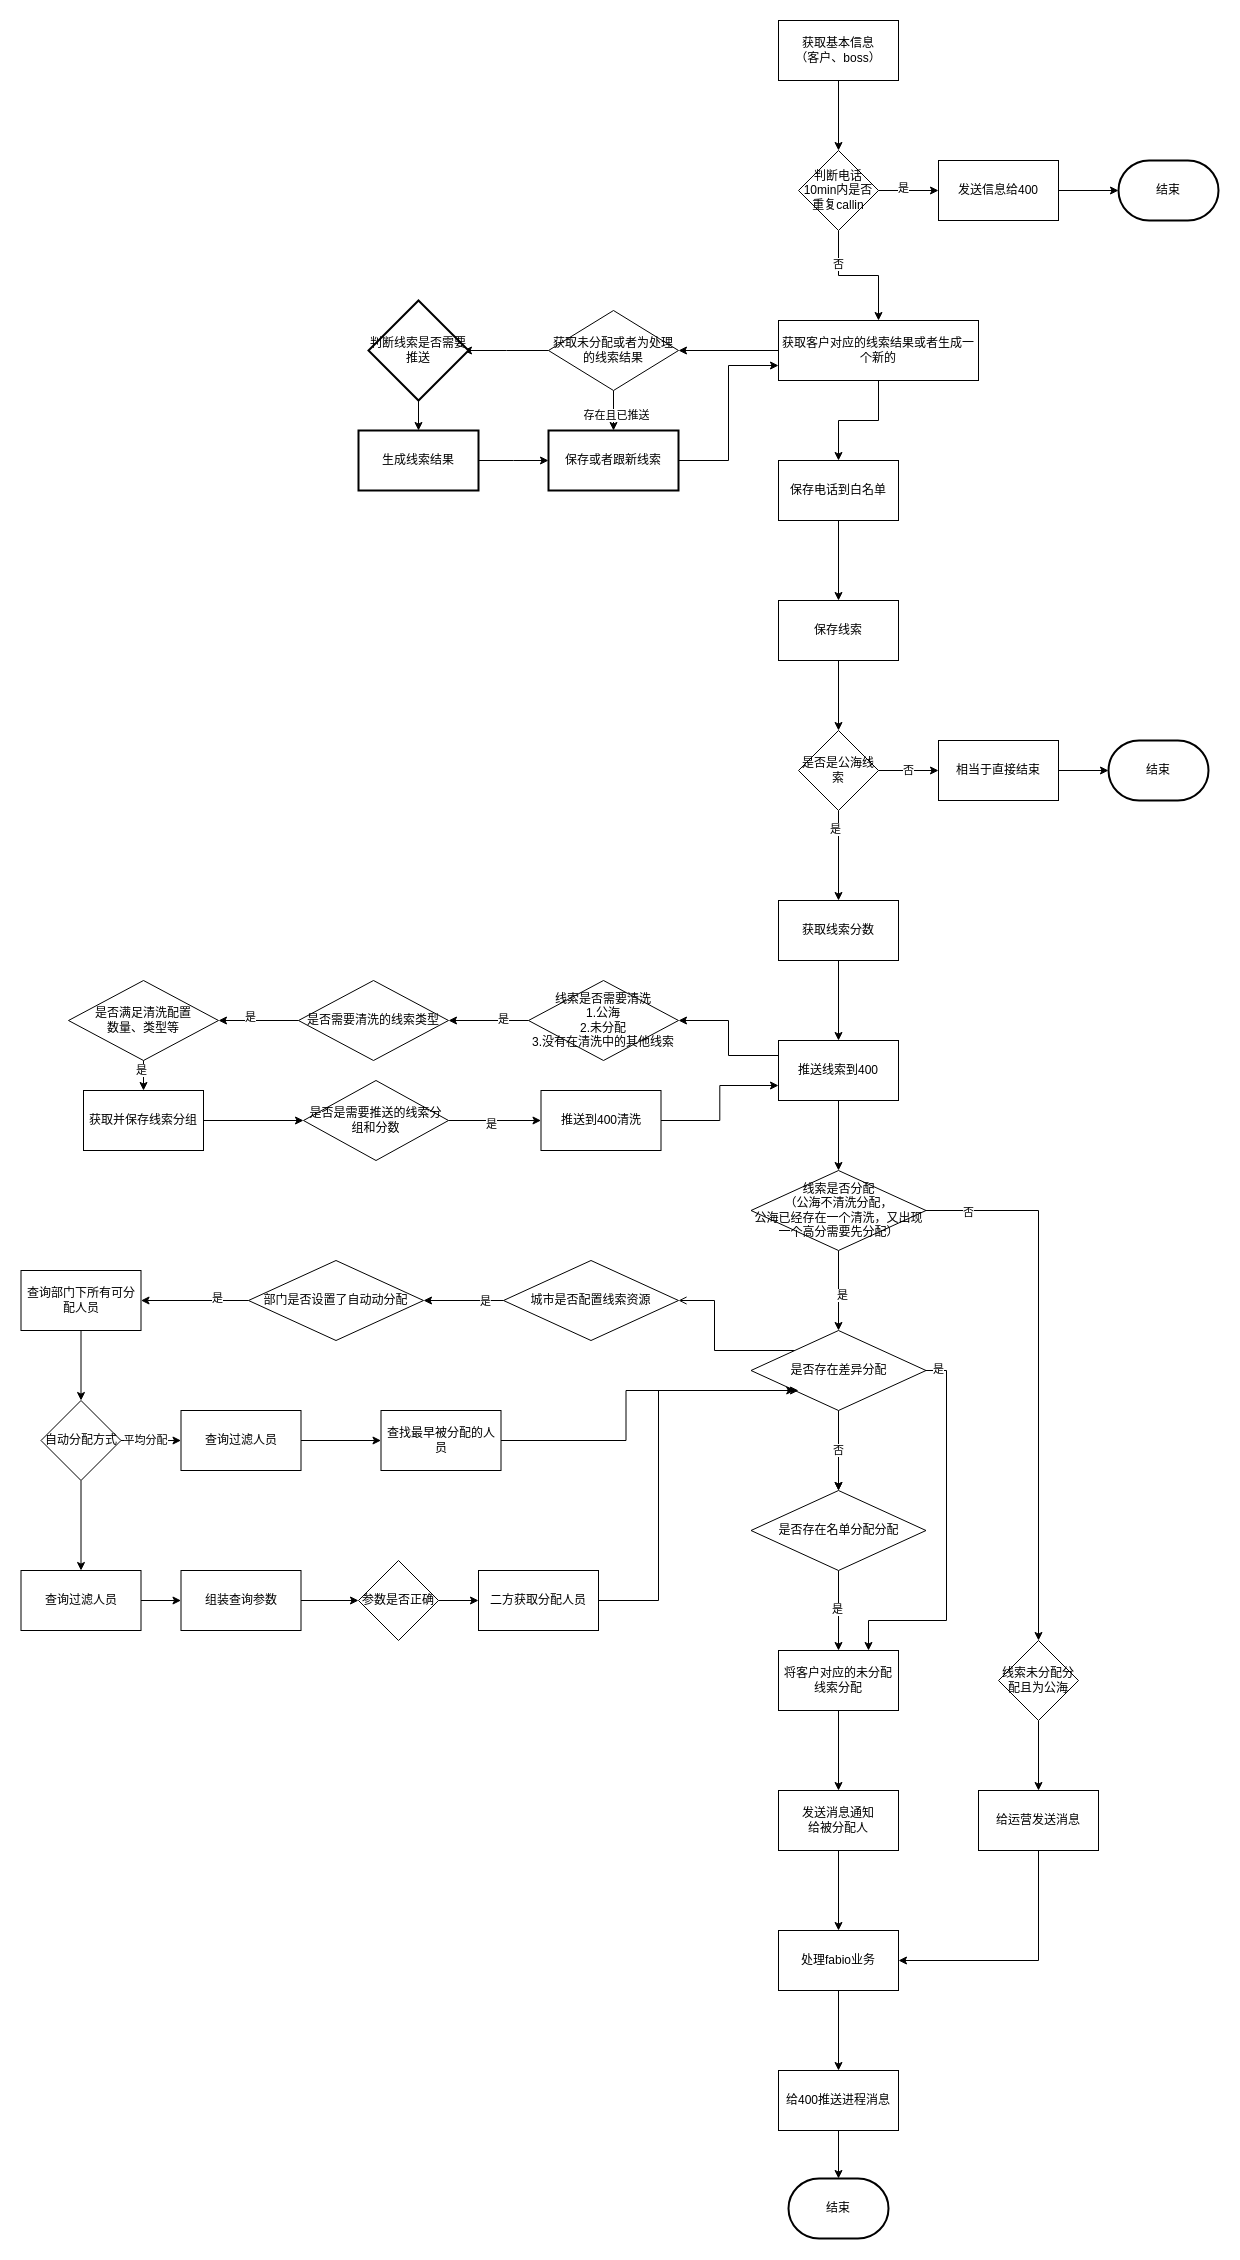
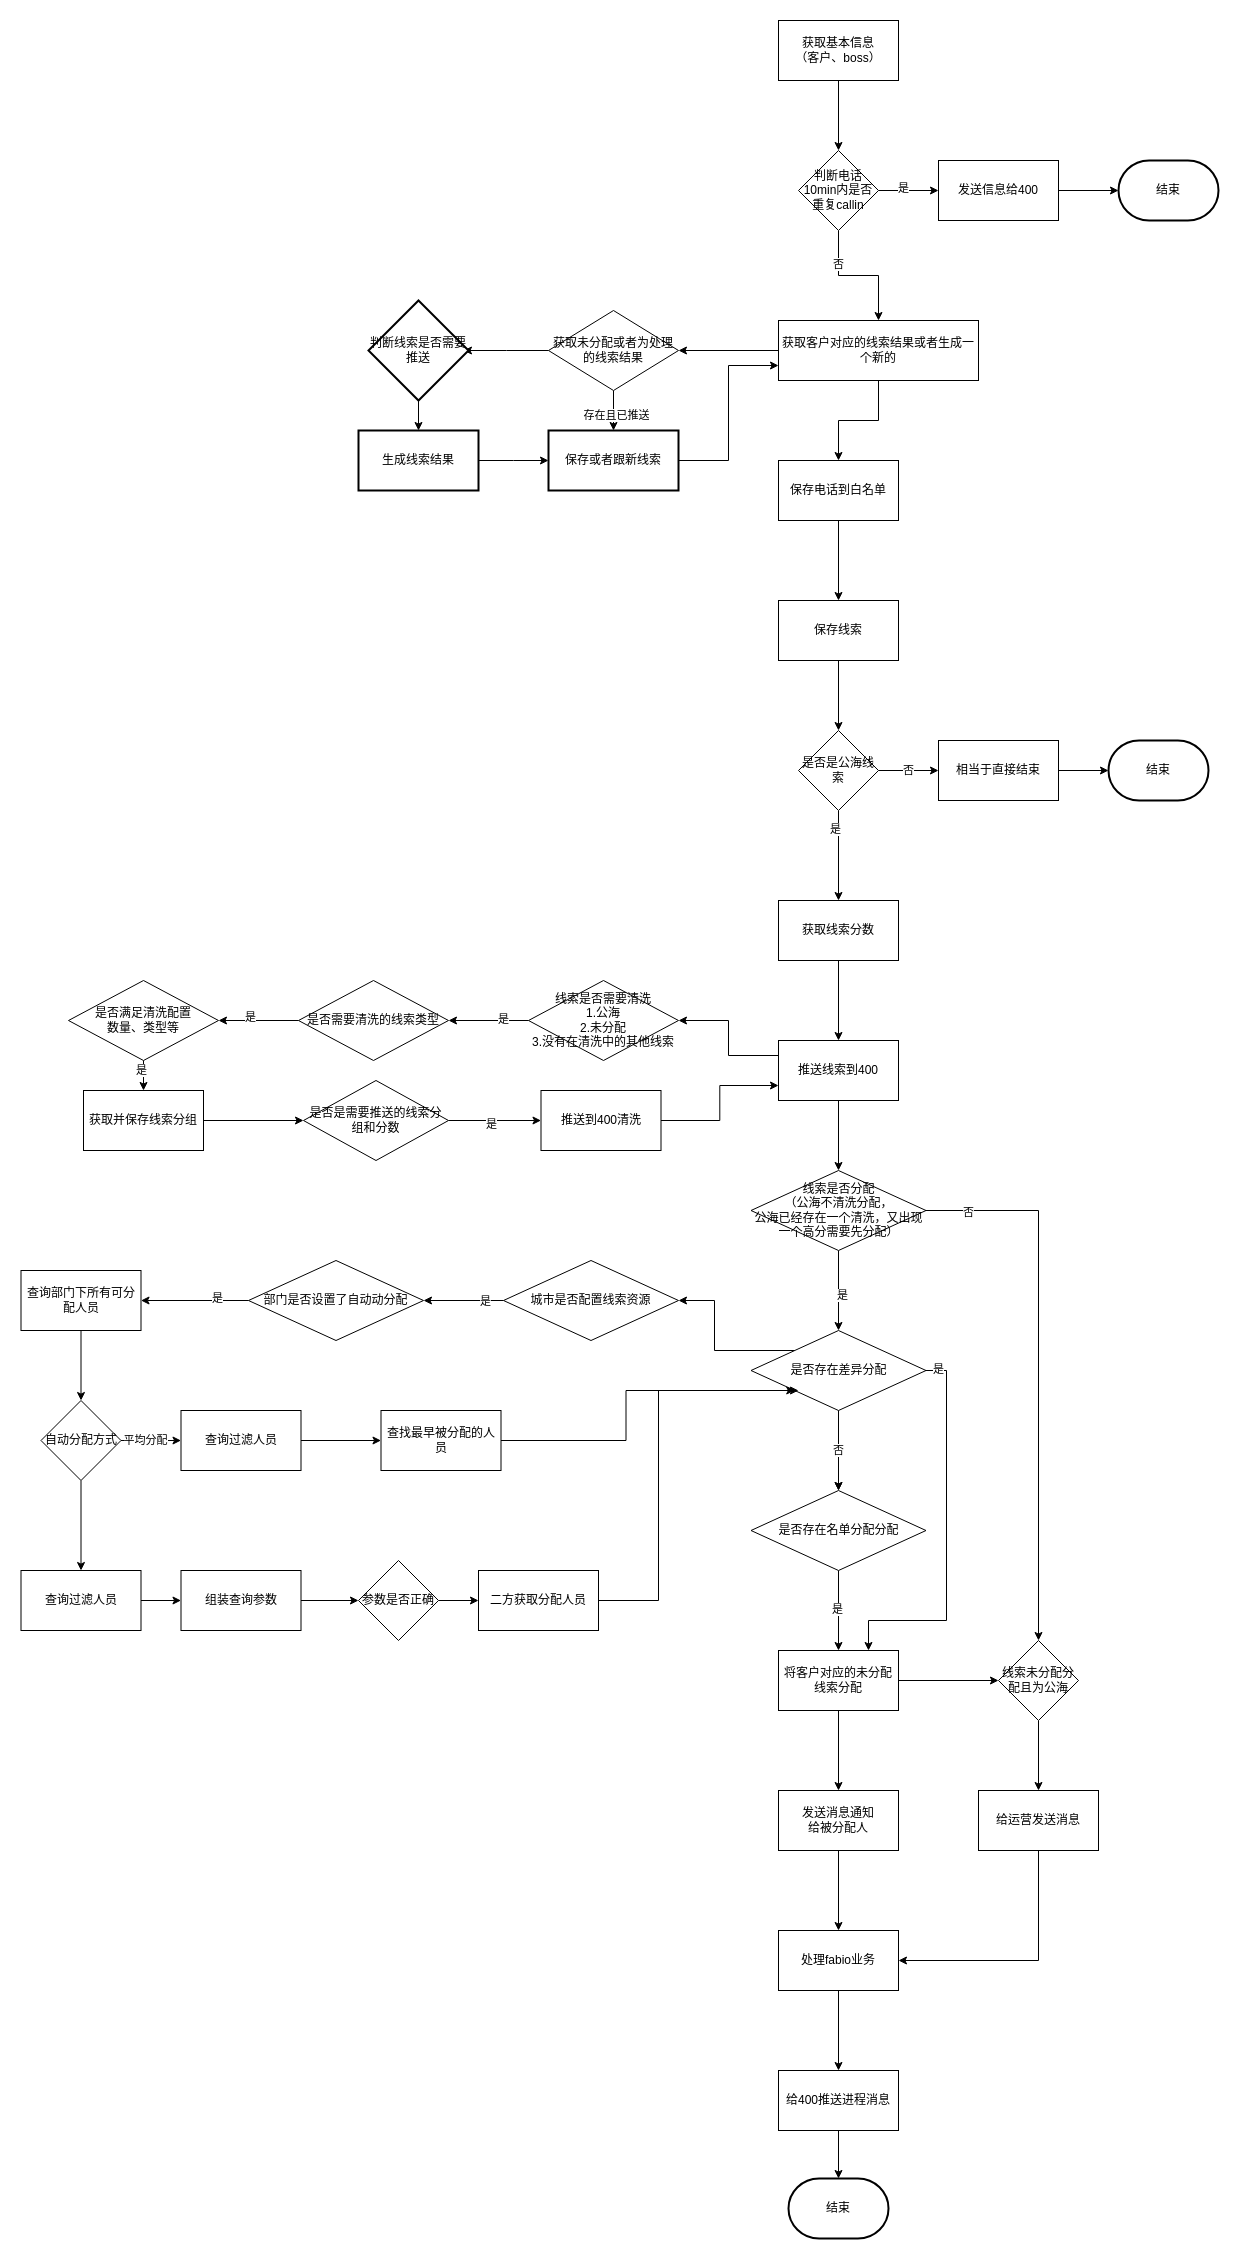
- <mxCell id="62" value="" style="edgeStyle=orthogonalEdgeStyle;rounded=0;orthogonalLoop=1;jettySize=auto;html=1;endArrow=open;" edge="1" parent="1" source="66" target="72"><mxGeometry relative="1" as="geometry"><Array as="points"><mxPoint x="714" y="1350" /><mxPoint x="714" y="1300" /></Array></mxGeometry></mxCell>
+ <mxCell id="62" value="" style="edgeStyle=orthogonalEdgeStyle;rounded=0;orthogonalLoop=1;jettySize=auto;html=1;" edge="1" parent="1" source="66" target="72"><mxGeometry relative="1" as="geometry"><Array as="points"><mxPoint x="714" y="1350" /><mxPoint x="714" y="1300" /></Array></mxGeometry></mxCell>
+ <mxCell id="95" value="" style="edgeStyle=orthogonalEdgeStyle;rounded=0;orthogonalLoop=1;jettySize=auto;html=1;" edge="1" parent="1" source="96" target="100"><mxGeometry relative="1" as="geometry" /></mxCell>
